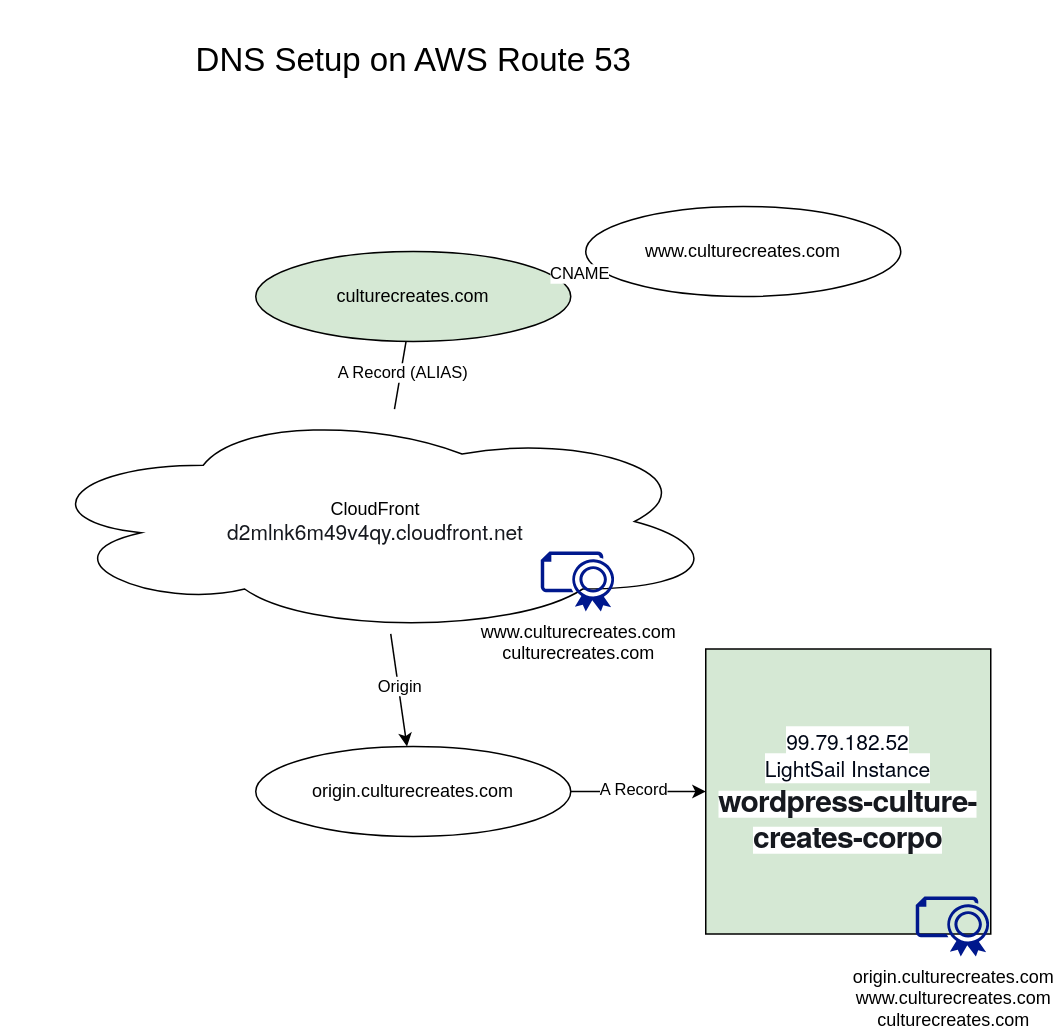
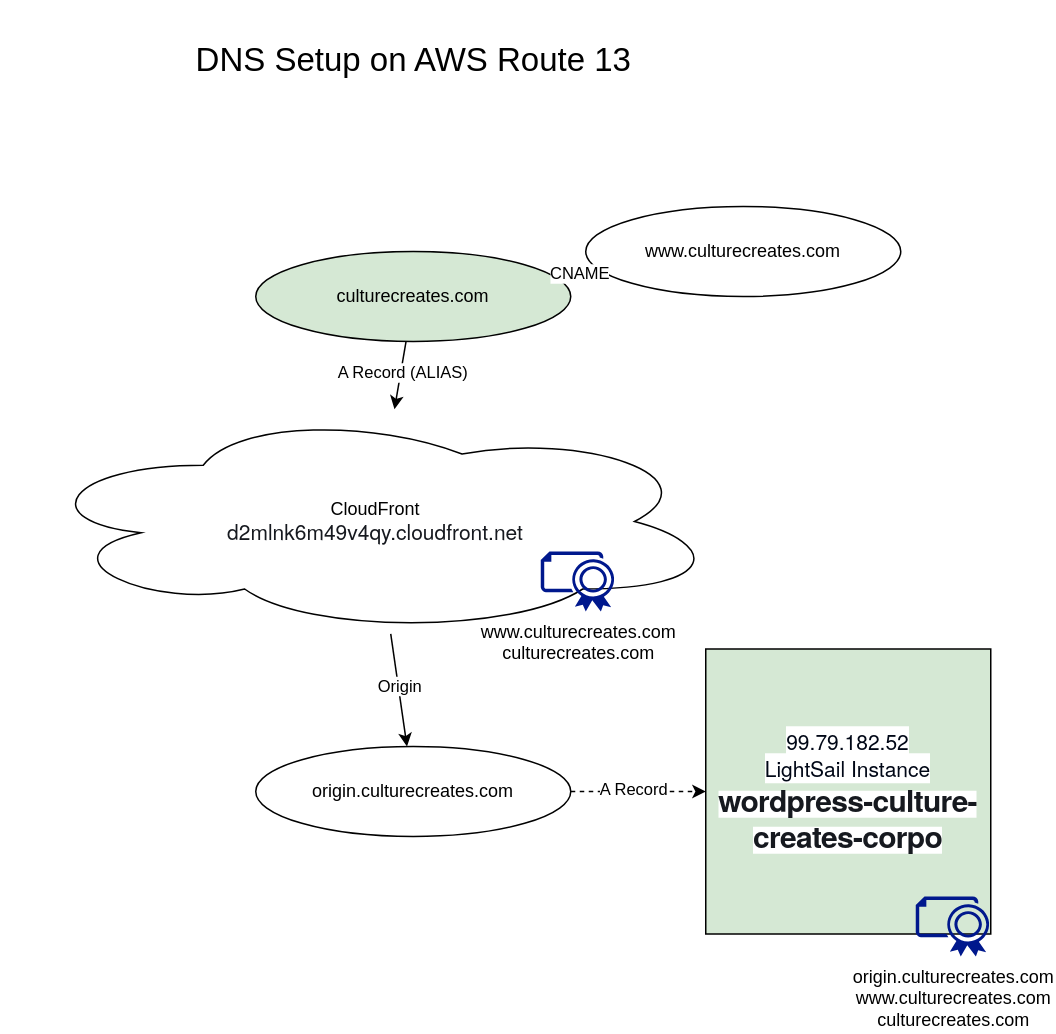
- <mxCell id="17" value="DNS Setup on AWS Route 53" style="text;html=1;align=center;verticalAlign=middle;resizable=0;points=[];autosize=1;strokeColor=none;fillColor=none;fontSize=22;" vertex="1" parent="1"><mxGeometry x="120" y="20" width="310" height="40" as="geometry" /></mxCell>
+ <mxCell id="17" value="DNS Setup on AWS Route 13" style="text;html=1;align=center;verticalAlign=middle;resizable=0;points=[];autosize=1;strokeColor=none;fillColor=none;fontSize=22;" vertex="1" parent="1"><mxGeometry x="120" y="20" width="310" height="40" as="geometry" /></mxCell>
- <mxCell id="10" value="" style="endArrow=none;html=1;rounded=0;" edge="1" parent="1" source="7" target="5"><mxGeometry width="50" height="50" relative="1" as="geometry"><mxPoint x="440" y="367" as="sourcePoint" /><mxPoint x="490" y="317" as="targetPoint" /></mxGeometry></mxCell>
+ <mxCell id="10" value="" style="endArrow=classic;html=1;rounded=0;" edge="1" parent="1" source="7" target="5"><mxGeometry width="50" height="50" relative="1" as="geometry"><mxPoint x="440" y="367" as="sourcePoint" /><mxPoint x="490" y="317" as="targetPoint" /></mxGeometry></mxCell>
- <mxCell id="3" value="" style="endArrow=classic;html=1;rounded=0;" edge="1" parent="1" source="12" target="2"><mxGeometry width="50" height="50" relative="1" as="geometry"><mxPoint x="270" y="257" as="sourcePoint" /><mxPoint x="380" y="247" as="targetPoint" /></mxGeometry></mxCell>
+ <mxCell id="3" value="" style="endArrow=classic;html=1;rounded=0;dashed=1;" edge="1" parent="1" source="12" target="2"><mxGeometry width="50" height="50" relative="1" as="geometry"><mxPoint x="270" y="257" as="sourcePoint" /><mxPoint x="380" y="247" as="targetPoint" /></mxGeometry></mxCell>
